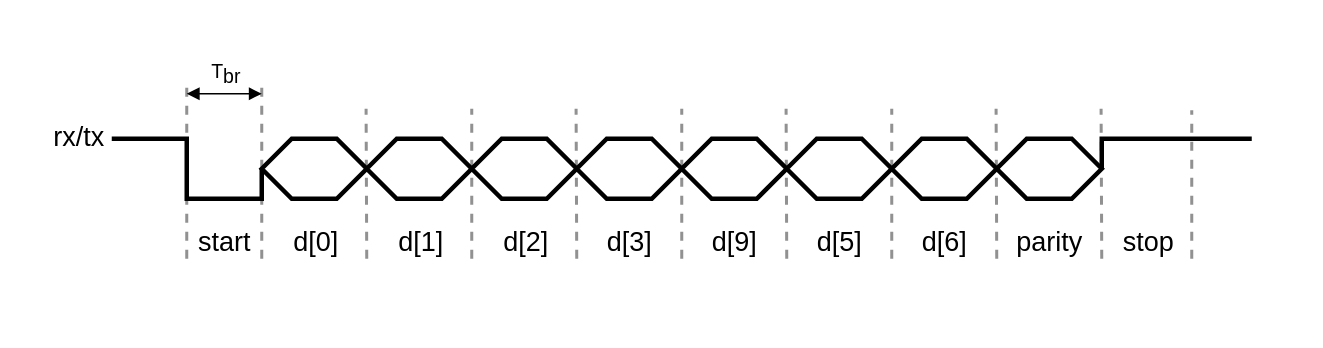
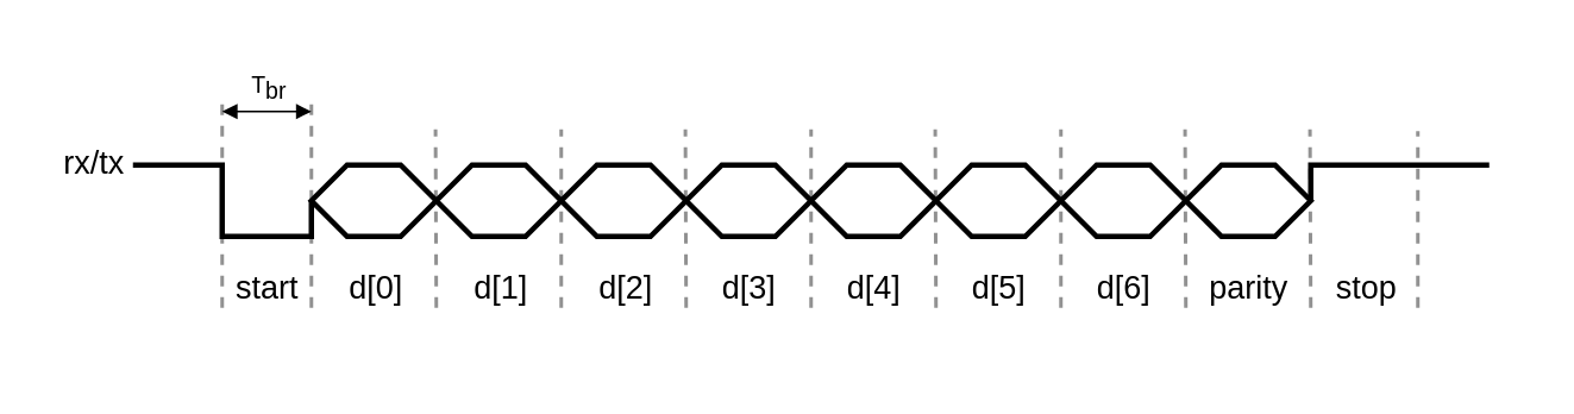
- <mxCell id="26" value="d[9]" style="edgeLabel;html=1;align=center;verticalAlign=middle;resizable=0;points=[];fontSize=18;" vertex="1" connectable="0" parent="1"><mxGeometry x="492" y="163" as="geometry"><mxPoint x="-4" y="-3" as="offset" /></mxGeometry></mxCell>
+ <mxCell id="26" value="d[4]" style="edgeLabel;html=1;align=center;verticalAlign=middle;resizable=0;points=[];fontSize=18;" vertex="1" connectable="0" parent="1"><mxGeometry x="492" y="163" as="geometry"><mxPoint x="-4" y="-3" as="offset" /></mxGeometry></mxCell>
